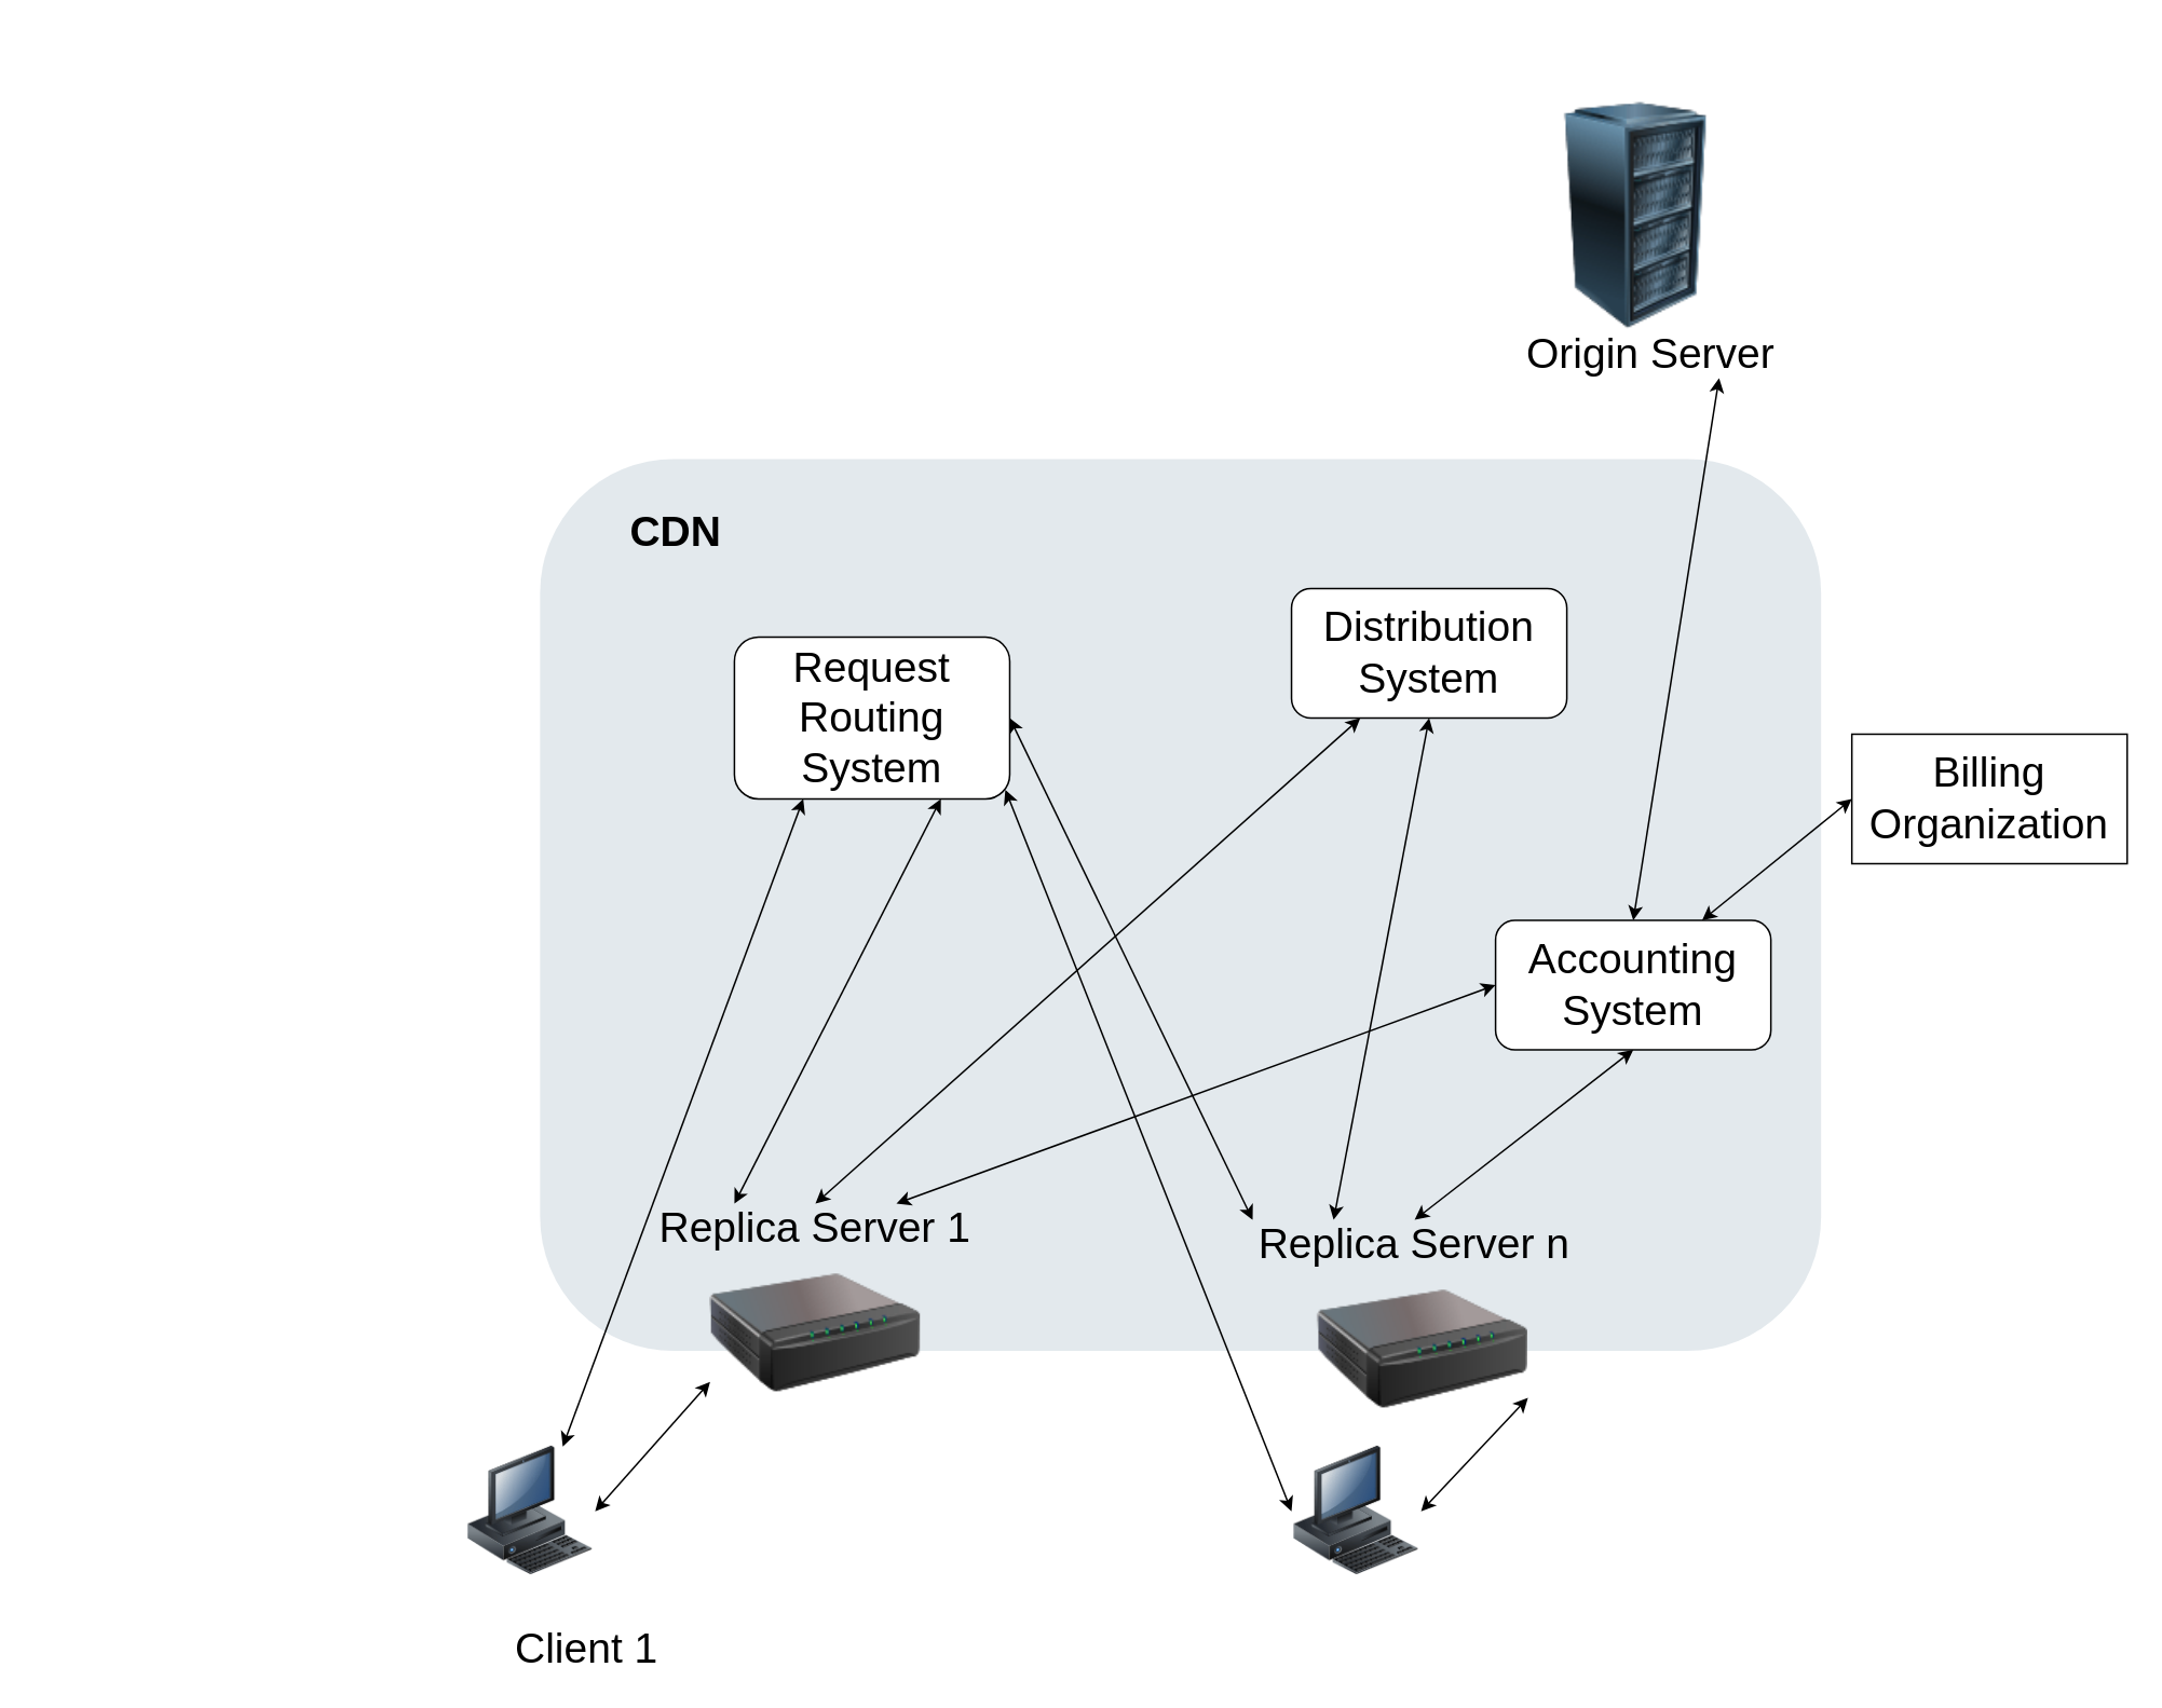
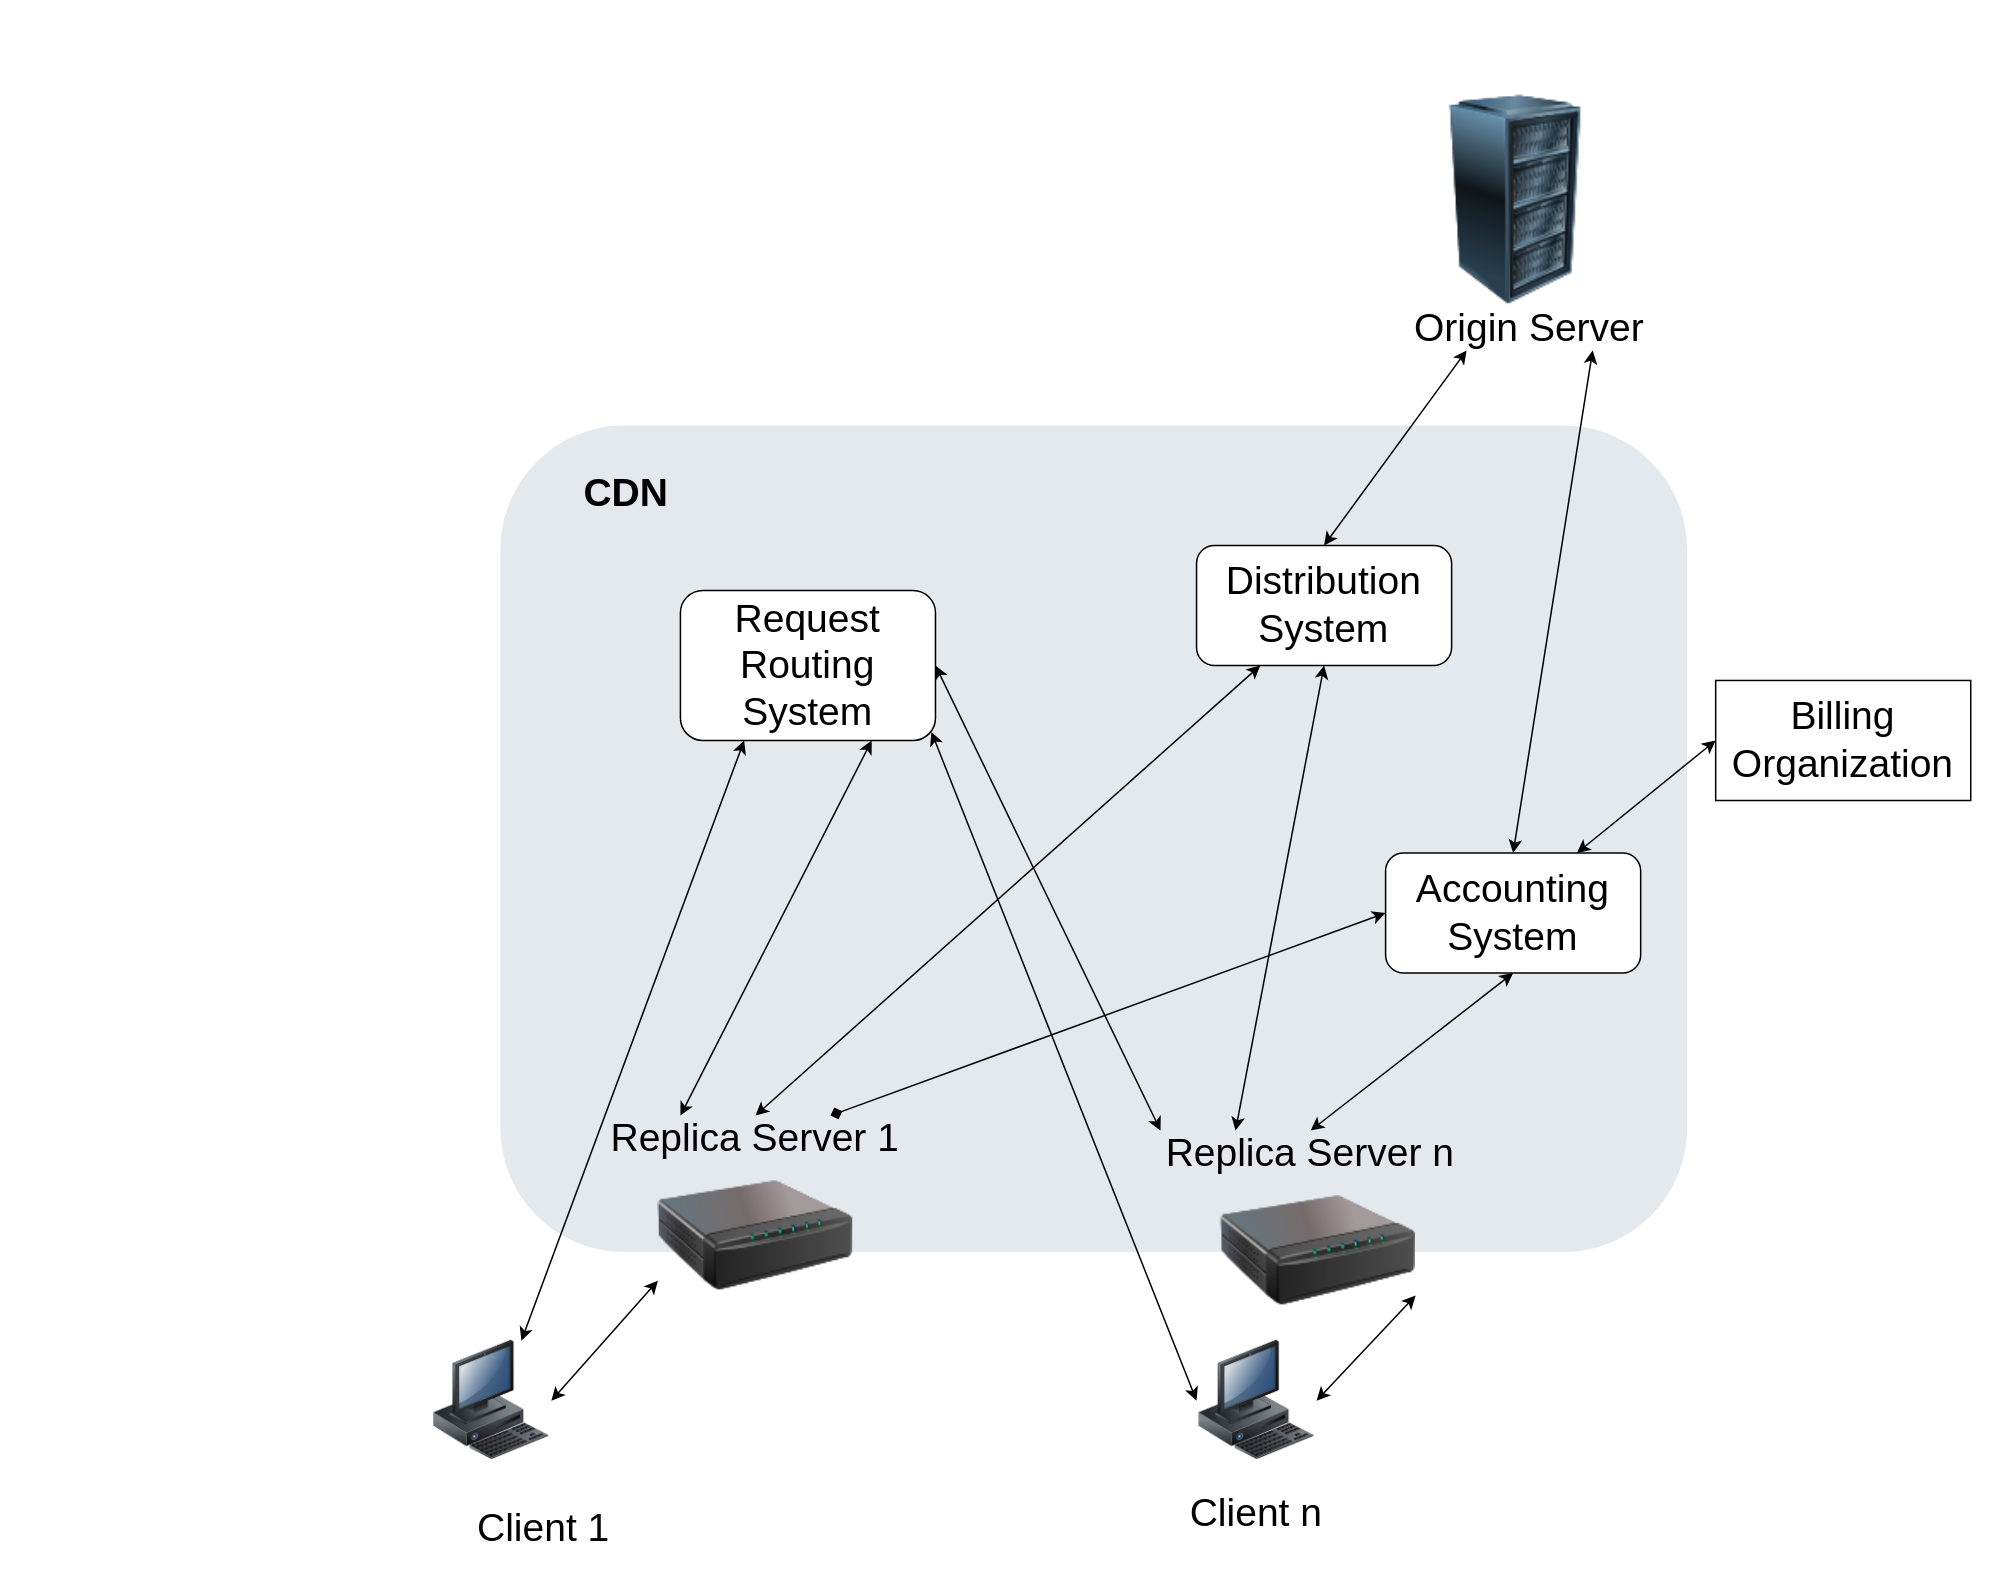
+ <mxCell id="18" value="" style="endArrow=classic;startArrow=classic;html=1;rounded=0;entryX=0.5;entryY=0;entryDx=0;entryDy=0;exitX=0.25;exitY=1;exitDx=0;exitDy=0;" edge="1" parent="1" source="7" target="8"><mxGeometry width="50" height="50" relative="1" as="geometry"><mxPoint x="563" y="563" as="sourcePoint" /><mxPoint x="613" y="513" as="targetPoint" /></mxGeometry></mxCell>
- <mxCell id="21" value="" style="endArrow=classic;startArrow=classic;html=1;rounded=0;entryX=0.75;entryY=0;entryDx=0;entryDy=0;exitX=0;exitY=0.5;exitDx=0;exitDy=0;" edge="1" parent="1" source="12" target="14"><mxGeometry width="50" height="50" relative="1" as="geometry"><mxPoint x="1038" y="658" as="sourcePoint" /><mxPoint x="868" y="763" as="targetPoint" /></mxGeometry></mxCell>
+ <mxCell id="21" value="" style="endArrow=diamond;startArrow=classic;html=1;rounded=0;entryX=0.75;entryY=0;entryDx=0;entryDy=0;exitX=0;exitY=0.5;exitDx=0;exitDy=0;" edge="1" parent="1" source="12" target="14"><mxGeometry width="50" height="50" relative="1" as="geometry"><mxPoint x="1038" y="658" as="sourcePoint" /><mxPoint x="868" y="763" as="targetPoint" /></mxGeometry></mxCell>
+ <mxCell id="10" value="Client n" style="text;html=1;strokeColor=none;fillColor=none;align=center;verticalAlign=middle;whiteSpace=wrap;rounded=0;fontSize=26;" vertex="1" parent="1"><mxGeometry x="753" y="993" width="168" height="30" as="geometry" /></mxCell>
